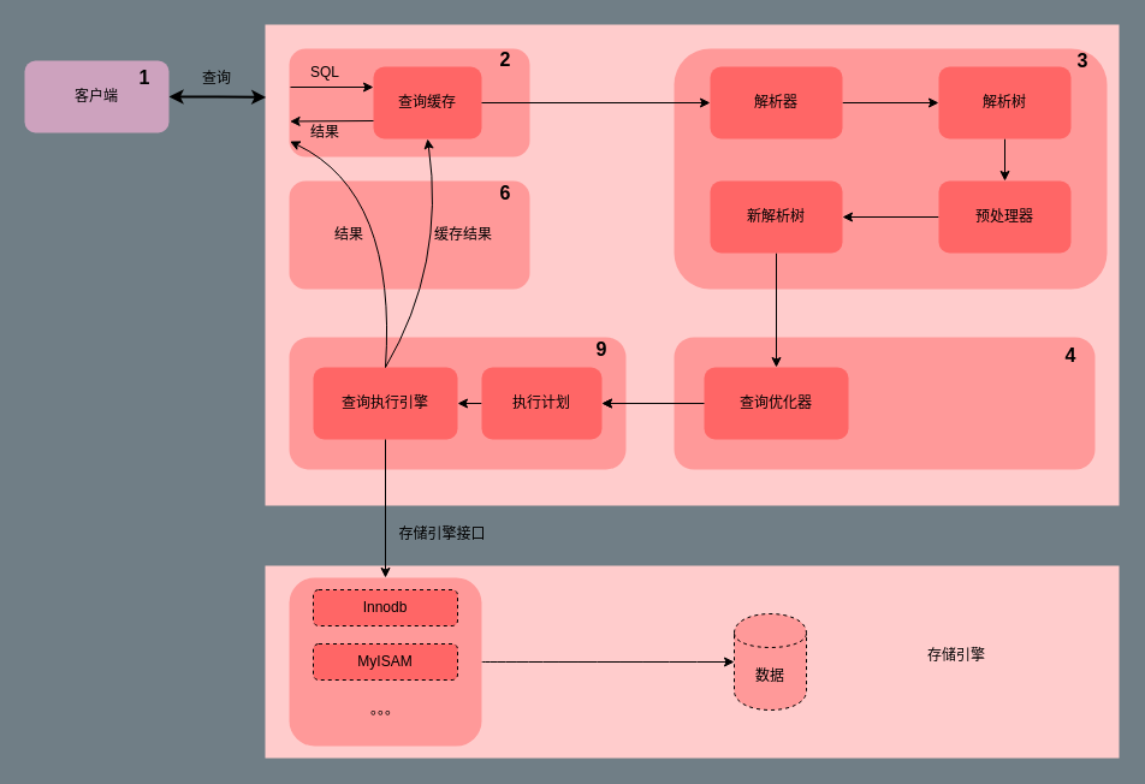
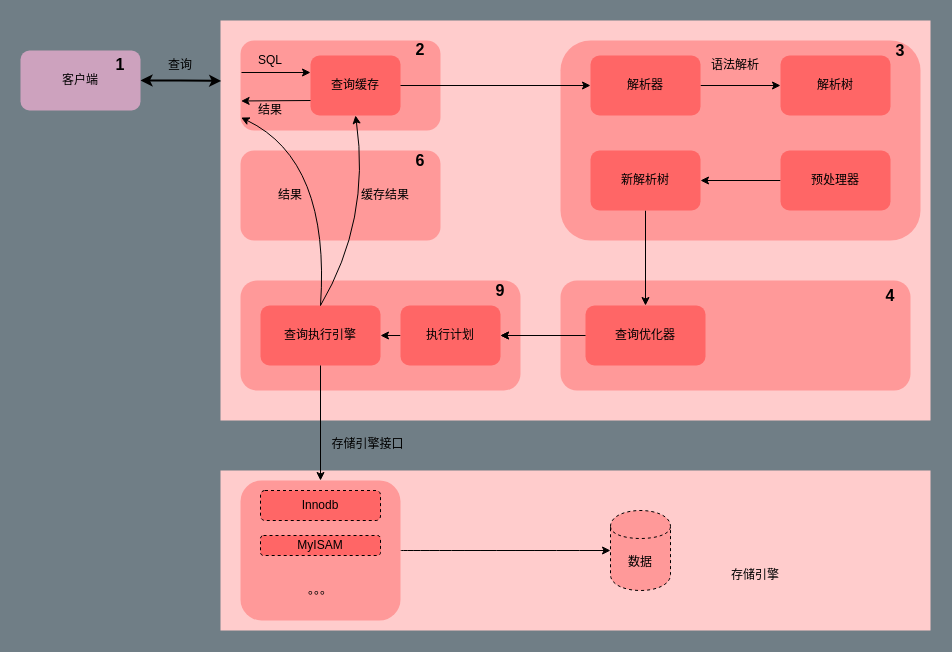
+ <mxCell id="24" value="语法解析" style="text;html=1;strokeColor=none;fillColor=none;align=center;verticalAlign=middle;whiteSpace=wrap;rounded=0;shadow=1;dashed=1;" vertex="1" parent="1"><mxGeometry x="710" y="55" width="50" height="20" as="geometry" /></mxCell>
- <mxCell id="12" style="edgeStyle=orthogonalEdgeStyle;rounded=0;orthogonalLoop=1;jettySize=auto;html=1;" edge="1" parent="1" source="13" target="15"><mxGeometry relative="1" as="geometry" /></mxCell>
- <mxCell id="50" value="存储引擎" style="text;html=1;strokeColor=none;fillColor=none;align=center;verticalAlign=middle;whiteSpace=wrap;rounded=0;shadow=0;dashed=1;" vertex="1" parent="1"><mxGeometry x="760" y="535" width="70" height="20" as="geometry" /></mxCell>
+ <mxCell id="50" value="存储引擎" style="text;html=1;strokeColor=none;fillColor=none;align=center;verticalAlign=middle;whiteSpace=wrap;rounded=0;shadow=0;dashed=1;" vertex="1" parent="1"><mxGeometry x="720" y="565" width="70" height="20" as="geometry" /></mxCell>
- <mxCell id="45" value="MyISAM" style="rounded=1;whiteSpace=wrap;html=1;shadow=0;dashed=1;fillColor=#FF6666;" vertex="1" parent="1"><mxGeometry x="260" y="535" width="120" height="30" as="geometry" /></mxCell>
+ <mxCell id="45" value="MyISAM" style="rounded=1;whiteSpace=wrap;html=1;shadow=0;dashed=1;fillColor=#FF6666;" vertex="1" parent="1"><mxGeometry x="260" y="535" width="120" height="20" as="geometry" /></mxCell>
